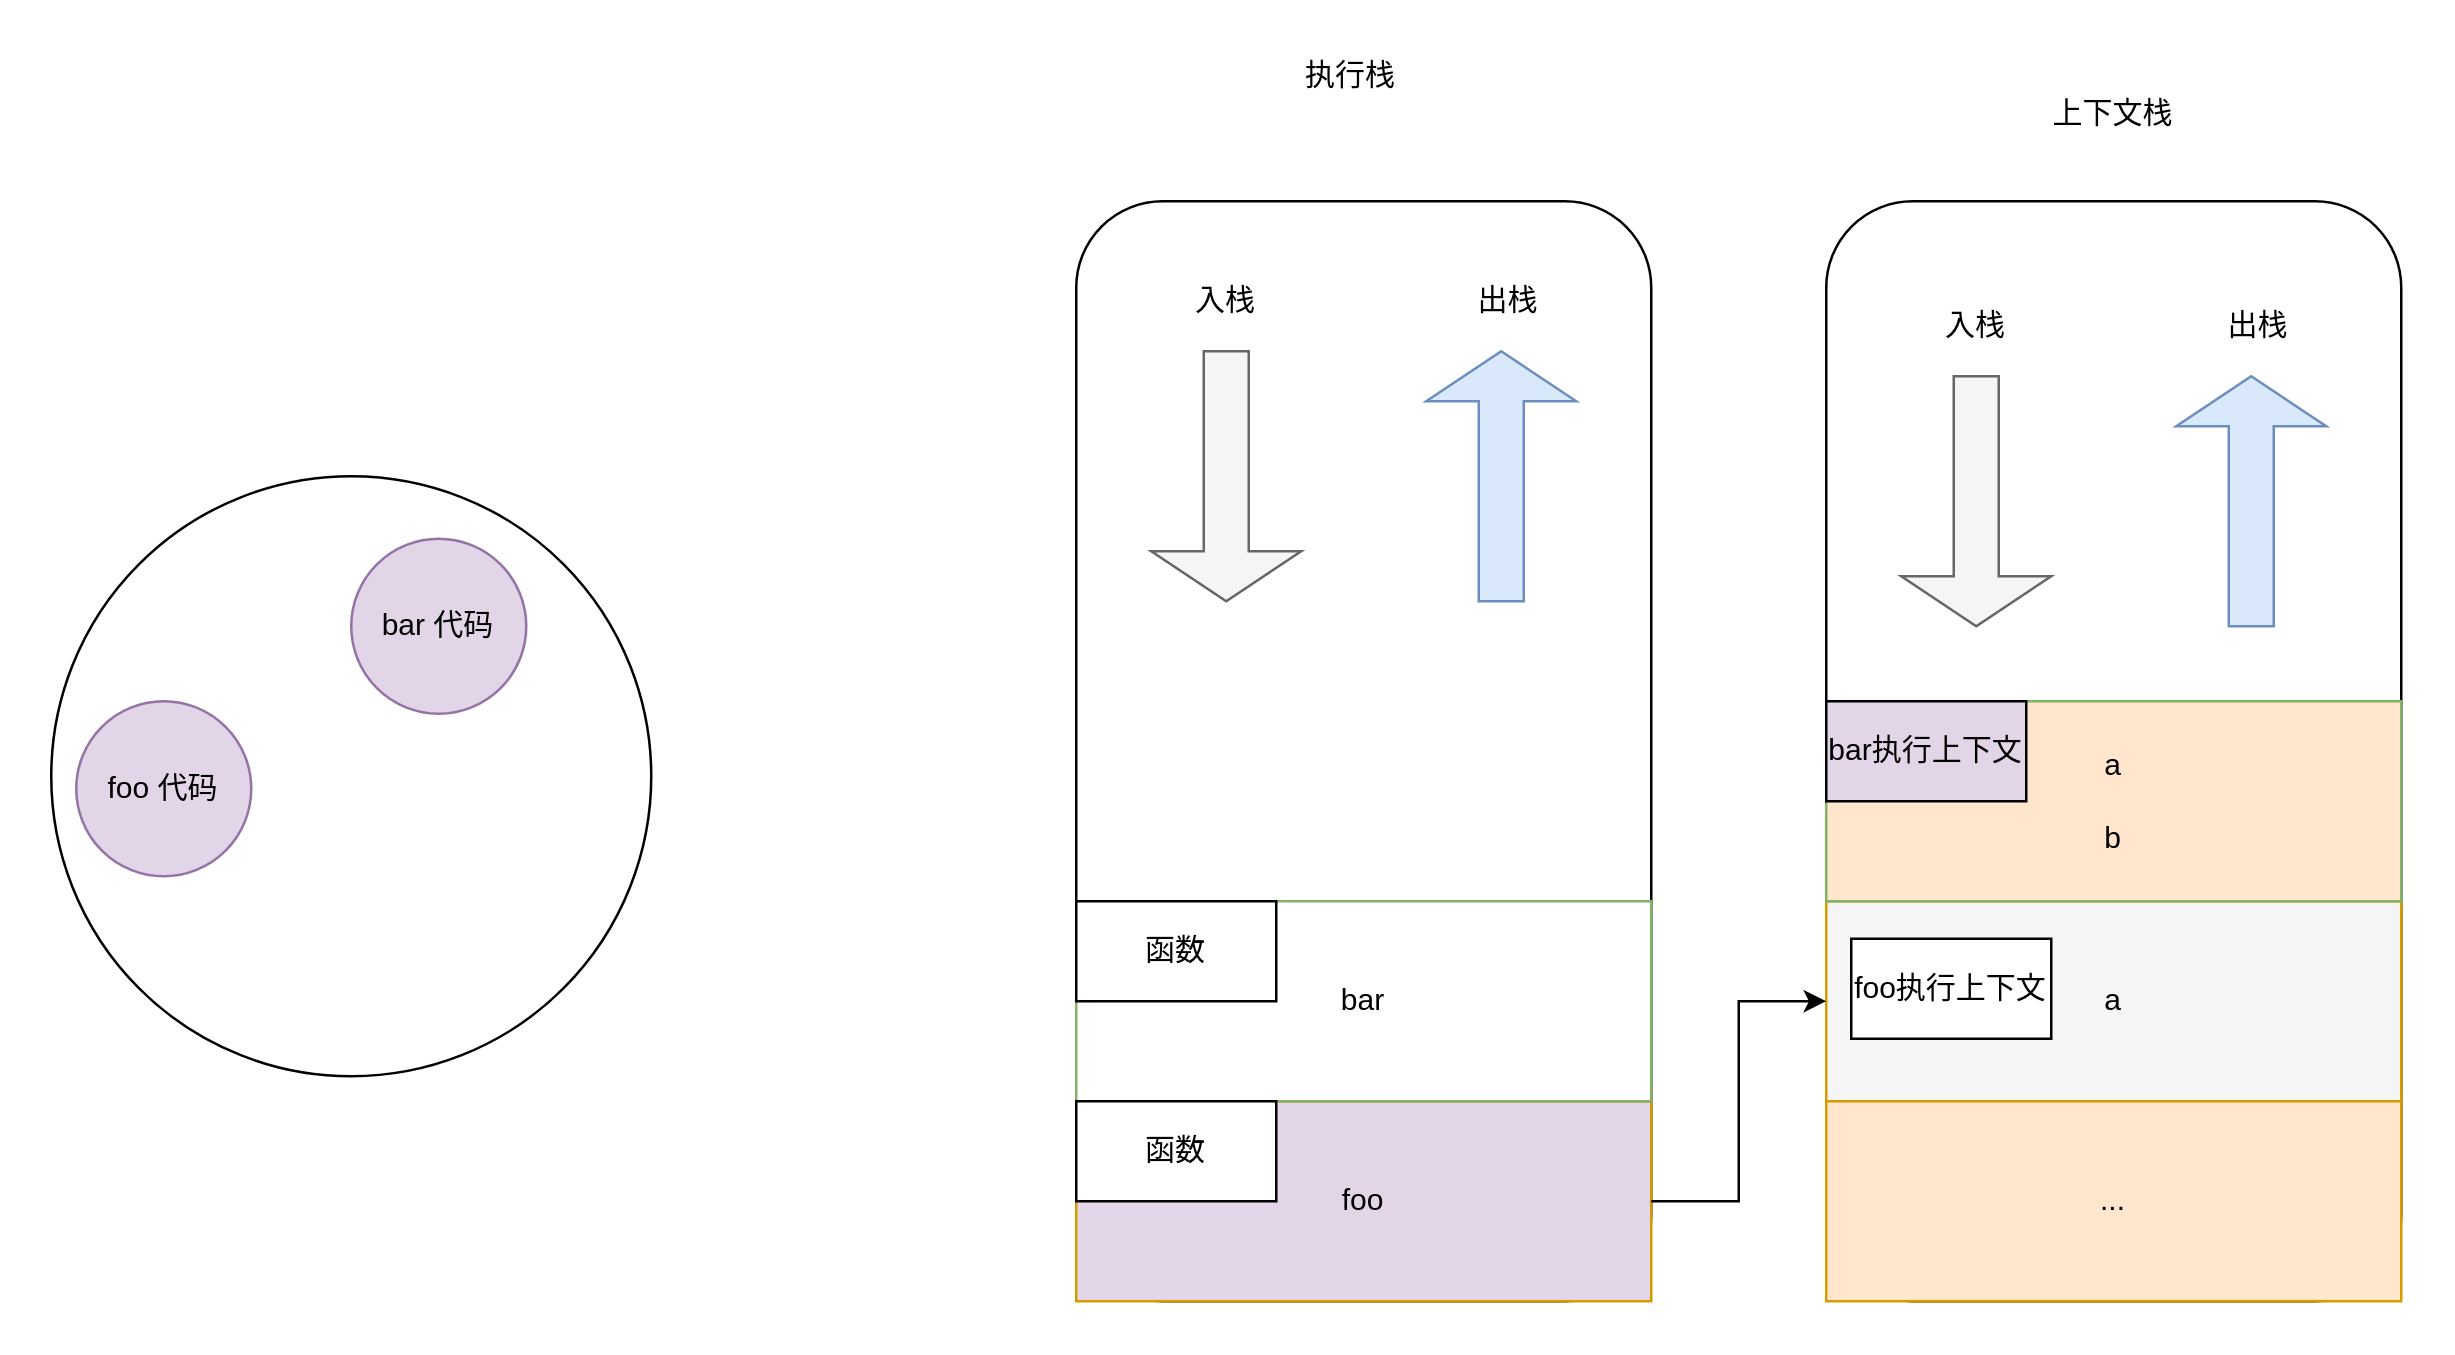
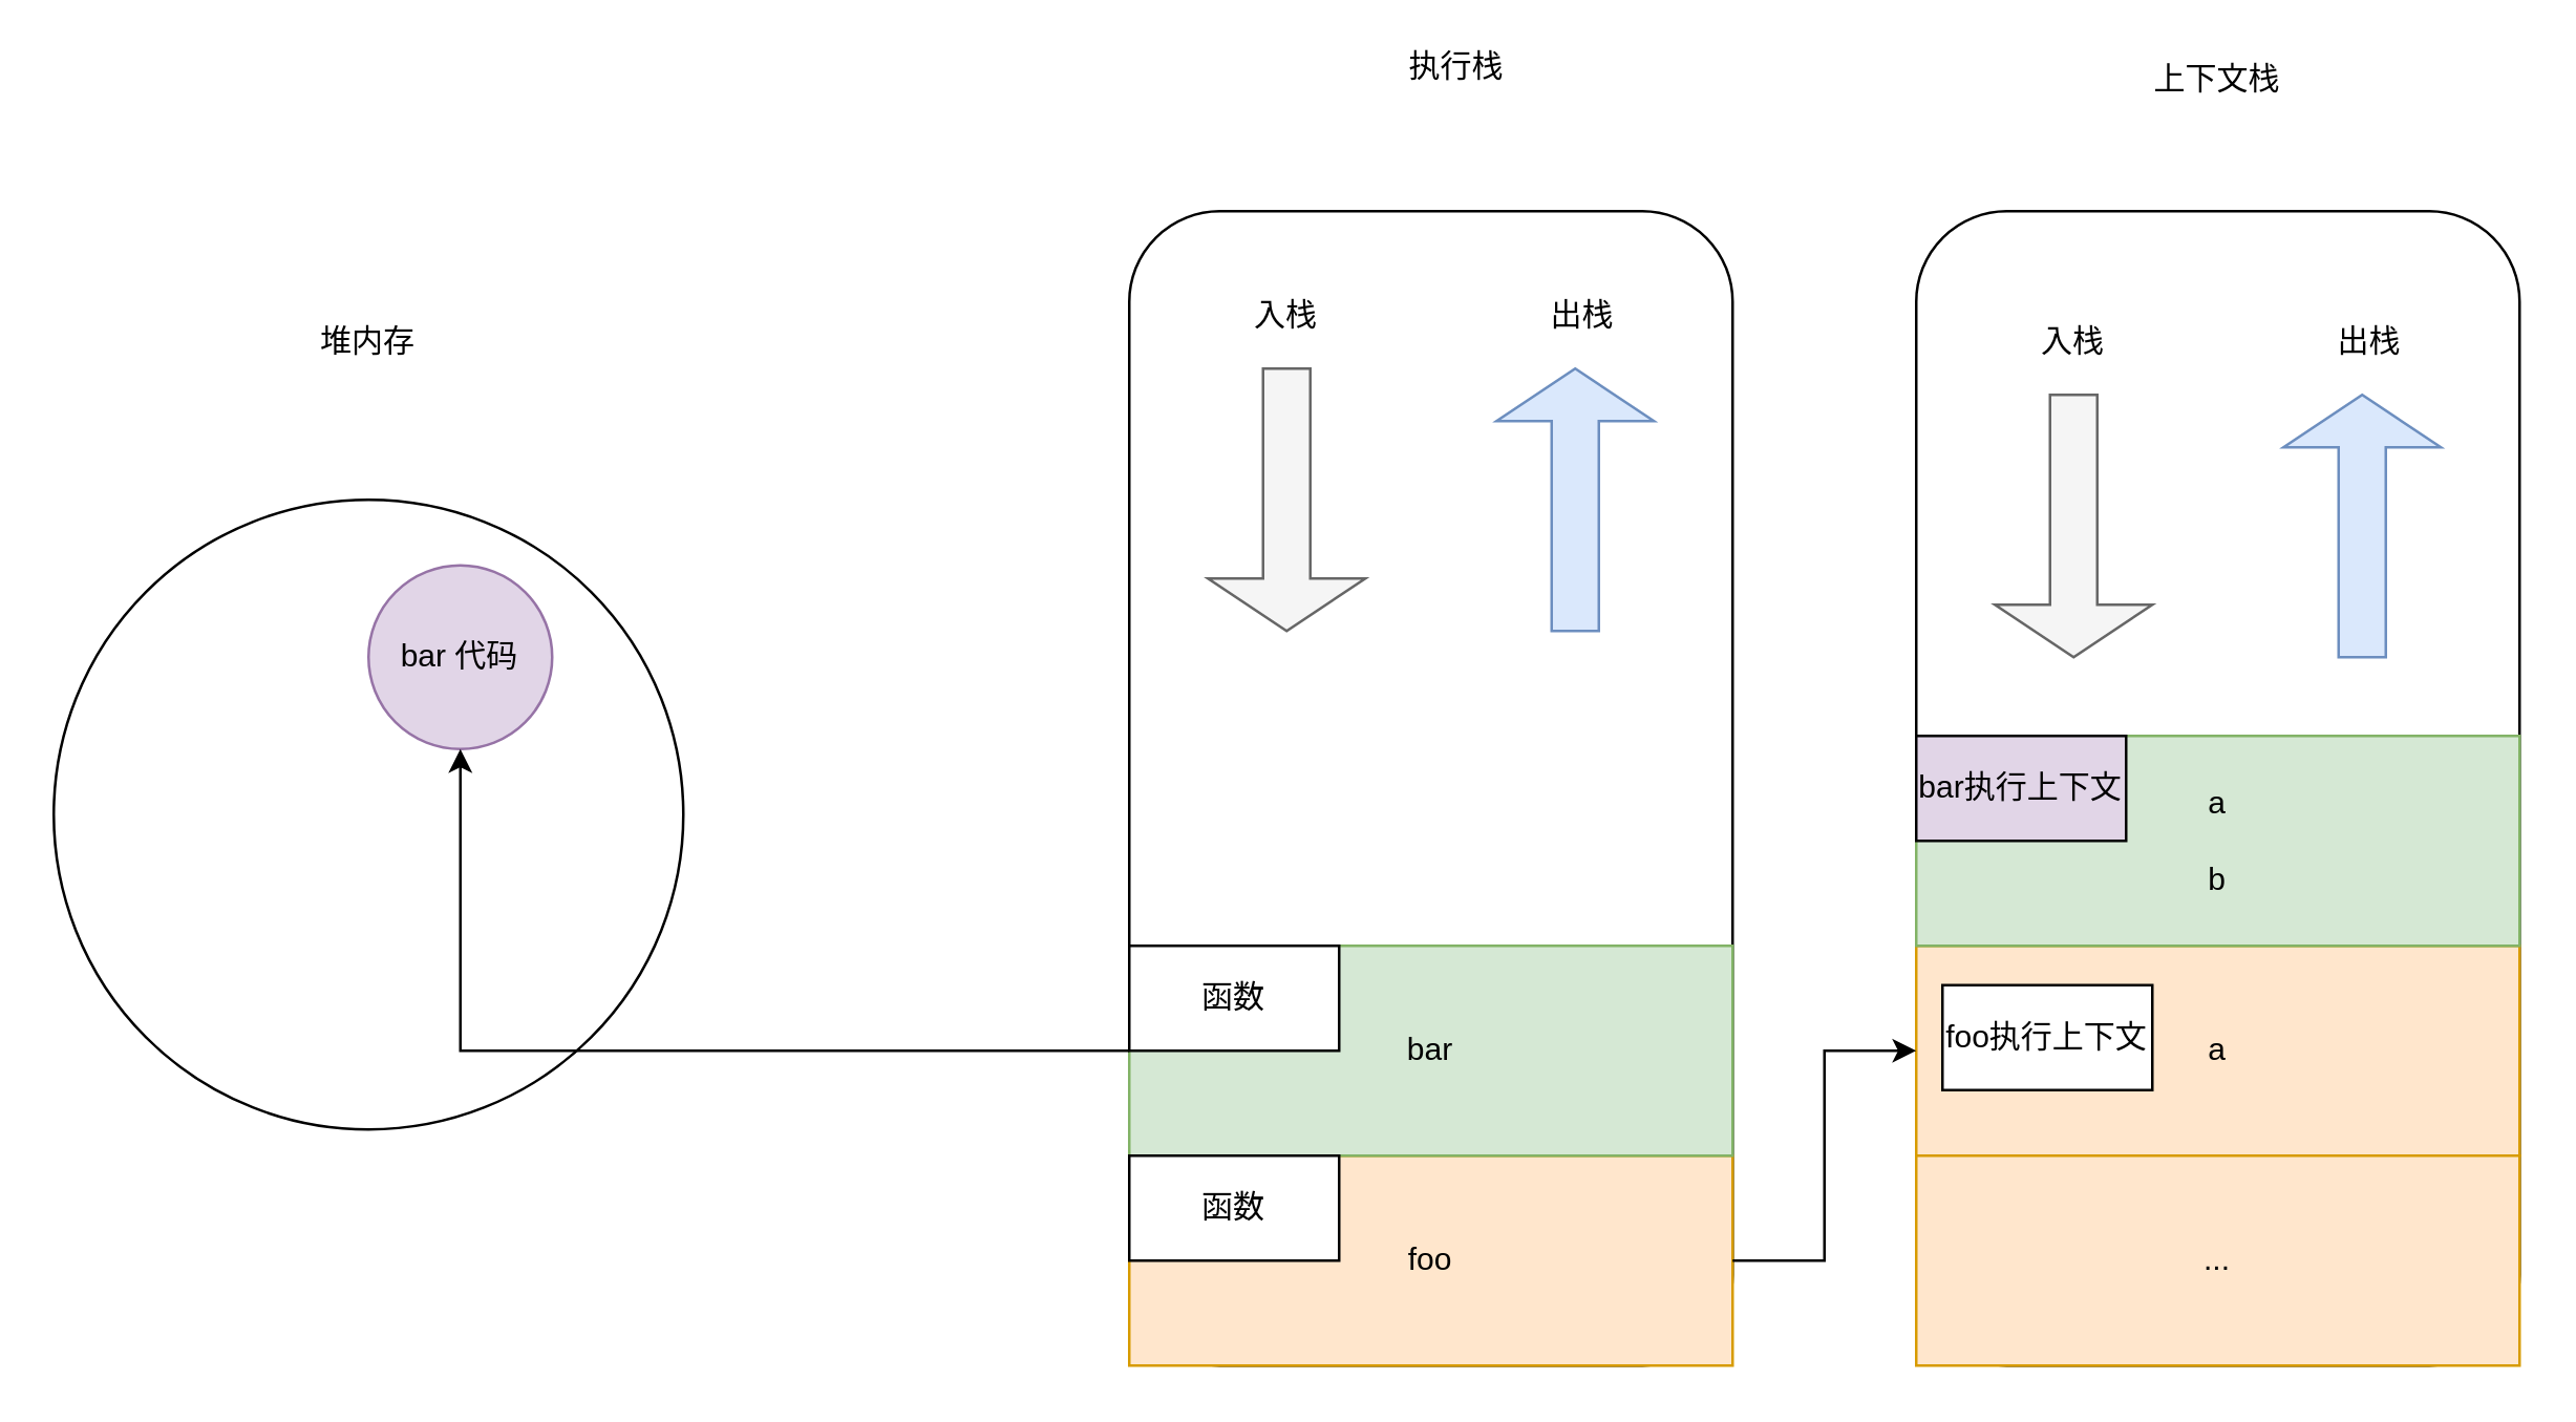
- <mxCell id="3" value="执行栈" style="text;html=1;strokeColor=none;fillColor=none;align=center;verticalAlign=middle;whiteSpace=wrap;rounded=0;" vertex="1" parent="1"><mxGeometry x="520" y="20" width="40" height="20" as="geometry" /></mxCell>
+ <mxCell id="3" value="执行栈" style="text;html=1;strokeColor=none;fillColor=none;align=center;verticalAlign=middle;whiteSpace=wrap;rounded=0;" vertex="1" parent="1"><mxGeometry x="535" y="15" width="40" height="20" as="geometry" /></mxCell>
- <mxCell id="5" value="上下文栈" style="text;html=1;strokeColor=none;fillColor=none;align=center;verticalAlign=middle;whiteSpace=wrap;rounded=0;" vertex="1" parent="1"><mxGeometry x="805" y="35" width="80" height="20" as="geometry" /></mxCell>
+ <mxCell id="5" value="上下文栈" style="text;html=1;strokeColor=none;fillColor=none;align=center;verticalAlign=middle;whiteSpace=wrap;rounded=0;" vertex="1" parent="1"><mxGeometry x="805" y="20" width="80" height="20" as="geometry" /></mxCell>
+ <mxCell id="11" value="堆内存" style="text;html=1;strokeColor=none;fillColor=none;align=center;verticalAlign=middle;whiteSpace=wrap;rounded=0;" vertex="1" parent="1"><mxGeometry x="120" y="120" width="40" height="20" as="geometry" /></mxCell>
- <mxCell id="12" value="foo 代码" style="ellipse;whiteSpace=wrap;html=1;aspect=fixed;fillColor=#e1d5e7;strokeColor=#9673a6;" vertex="1" parent="1"><mxGeometry x="30" y="280" width="70" height="70" as="geometry" /></mxCell>
- <mxCell id="9" value="a&lt;br&gt;&lt;br&gt;b" style="rounded=0;whiteSpace=wrap;html=1;fillColor=#ffe6cc;strokeColor=#82b366;" vertex="1" parent="1"><mxGeometry x="730" y="280" width="230" height="80" as="geometry" /></mxCell>
+ <mxCell id="9" value="a&lt;br&gt;&lt;br&gt;b" style="rounded=0;whiteSpace=wrap;html=1;fillColor=#d5e8d4;strokeColor=#82b366;" vertex="1" parent="1"><mxGeometry x="730" y="280" width="230" height="80" as="geometry" /></mxCell>
+ <mxCell id="14" style="edgeStyle=orthogonalEdgeStyle;rounded=0;orthogonalLoop=1;jettySize=auto;html=1;" edge="1" parent="1" source="7" target="13"><mxGeometry relative="1" as="geometry" /></mxCell>
- <mxCell id="7" value="bar" style="rounded=0;whiteSpace=wrap;html=1;fillColor=#ffffff;strokeColor=#82b366;" vertex="1" parent="1"><mxGeometry x="430" y="360" width="230" height="80" as="geometry" /></mxCell>
+ <mxCell id="7" value="bar" style="rounded=0;whiteSpace=wrap;html=1;fillColor=#d5e8d4;strokeColor=#82b366;" vertex="1" parent="1"><mxGeometry x="430" y="360" width="230" height="80" as="geometry" /></mxCell>
- <mxCell id="8" value="a" style="rounded=0;whiteSpace=wrap;html=1;fillColor=#f5f5f5;strokeColor=#d79b00;" vertex="1" parent="1"><mxGeometry x="730" y="360" width="230" height="80" as="geometry" /></mxCell>
+ <mxCell id="8" value="a" style="rounded=0;whiteSpace=wrap;html=1;fillColor=#ffe6cc;strokeColor=#d79b00;" vertex="1" parent="1"><mxGeometry x="730" y="360" width="230" height="80" as="geometry" /></mxCell>
- <mxCell id="6" value="foo" style="rounded=0;whiteSpace=wrap;html=1;fillColor=#e1d5e7;strokeColor=#d79b00;" vertex="1" parent="1"><mxGeometry x="430" y="440" width="230" height="80" as="geometry" /></mxCell>
+ <mxCell id="6" value="foo" style="rounded=0;whiteSpace=wrap;html=1;fillColor=#ffe6cc;strokeColor=#d79b00;" vertex="1" parent="1"><mxGeometry x="430" y="440" width="230" height="80" as="geometry" /></mxCell>
